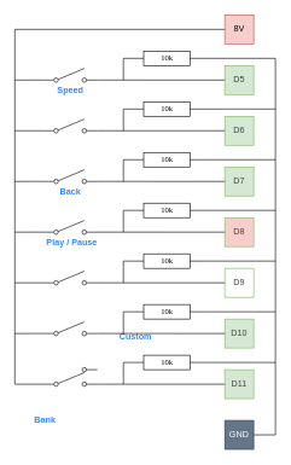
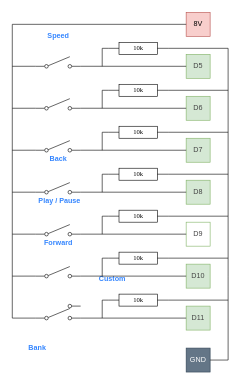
- <mxCell id="14" value="Speed" style="text;html=1;strokeColor=none;fillColor=none;align=center;verticalAlign=middle;whiteSpace=wrap;rounded=0;shadow=0;glass=0;comic=0;fontColor=#3385FF;fontStyle=1" parent="1" vertex="1"><mxGeometry x="76.5" y="114" width="40" height="20" as="geometry" /></mxCell>
+ <mxCell id="14" value="Speed" style="text;html=1;strokeColor=none;fillColor=none;align=center;verticalAlign=middle;whiteSpace=wrap;rounded=0;shadow=0;glass=0;comic=0;fontColor=#3385FF;fontStyle=1" parent="1" vertex="1"><mxGeometry x="76.5" y="49" width="40" height="20" as="geometry" /></mxCell>
- <mxCell id="5" value="D8" style="whiteSpace=wrap;html=1;aspect=fixed;fillColor=#f8cecc;strokeColor=#82b366;rounded=0;glass=0;shadow=0;comic=0;fontColor=#454545;" parent="1" vertex="1"><mxGeometry x="310" y="300" width="40" height="40" as="geometry" /></mxCell>
+ <mxCell id="5" value="D8" style="whiteSpace=wrap;html=1;aspect=fixed;fillColor=#d5e8d4;strokeColor=#82b366;rounded=0;glass=0;shadow=0;comic=0;fontColor=#454545;" parent="1" vertex="1"><mxGeometry x="310" y="300" width="40" height="40" as="geometry" /></mxCell>
+ <mxCell id="12" value="Forward" style="text;html=1;strokeColor=none;fillColor=none;align=center;verticalAlign=middle;whiteSpace=wrap;rounded=0;shadow=0;glass=0;comic=0;fontColor=#3385FF;fontStyle=1" parent="1" vertex="1"><mxGeometry x="76.5" y="394" width="40" height="20" as="geometry" /></mxCell>
